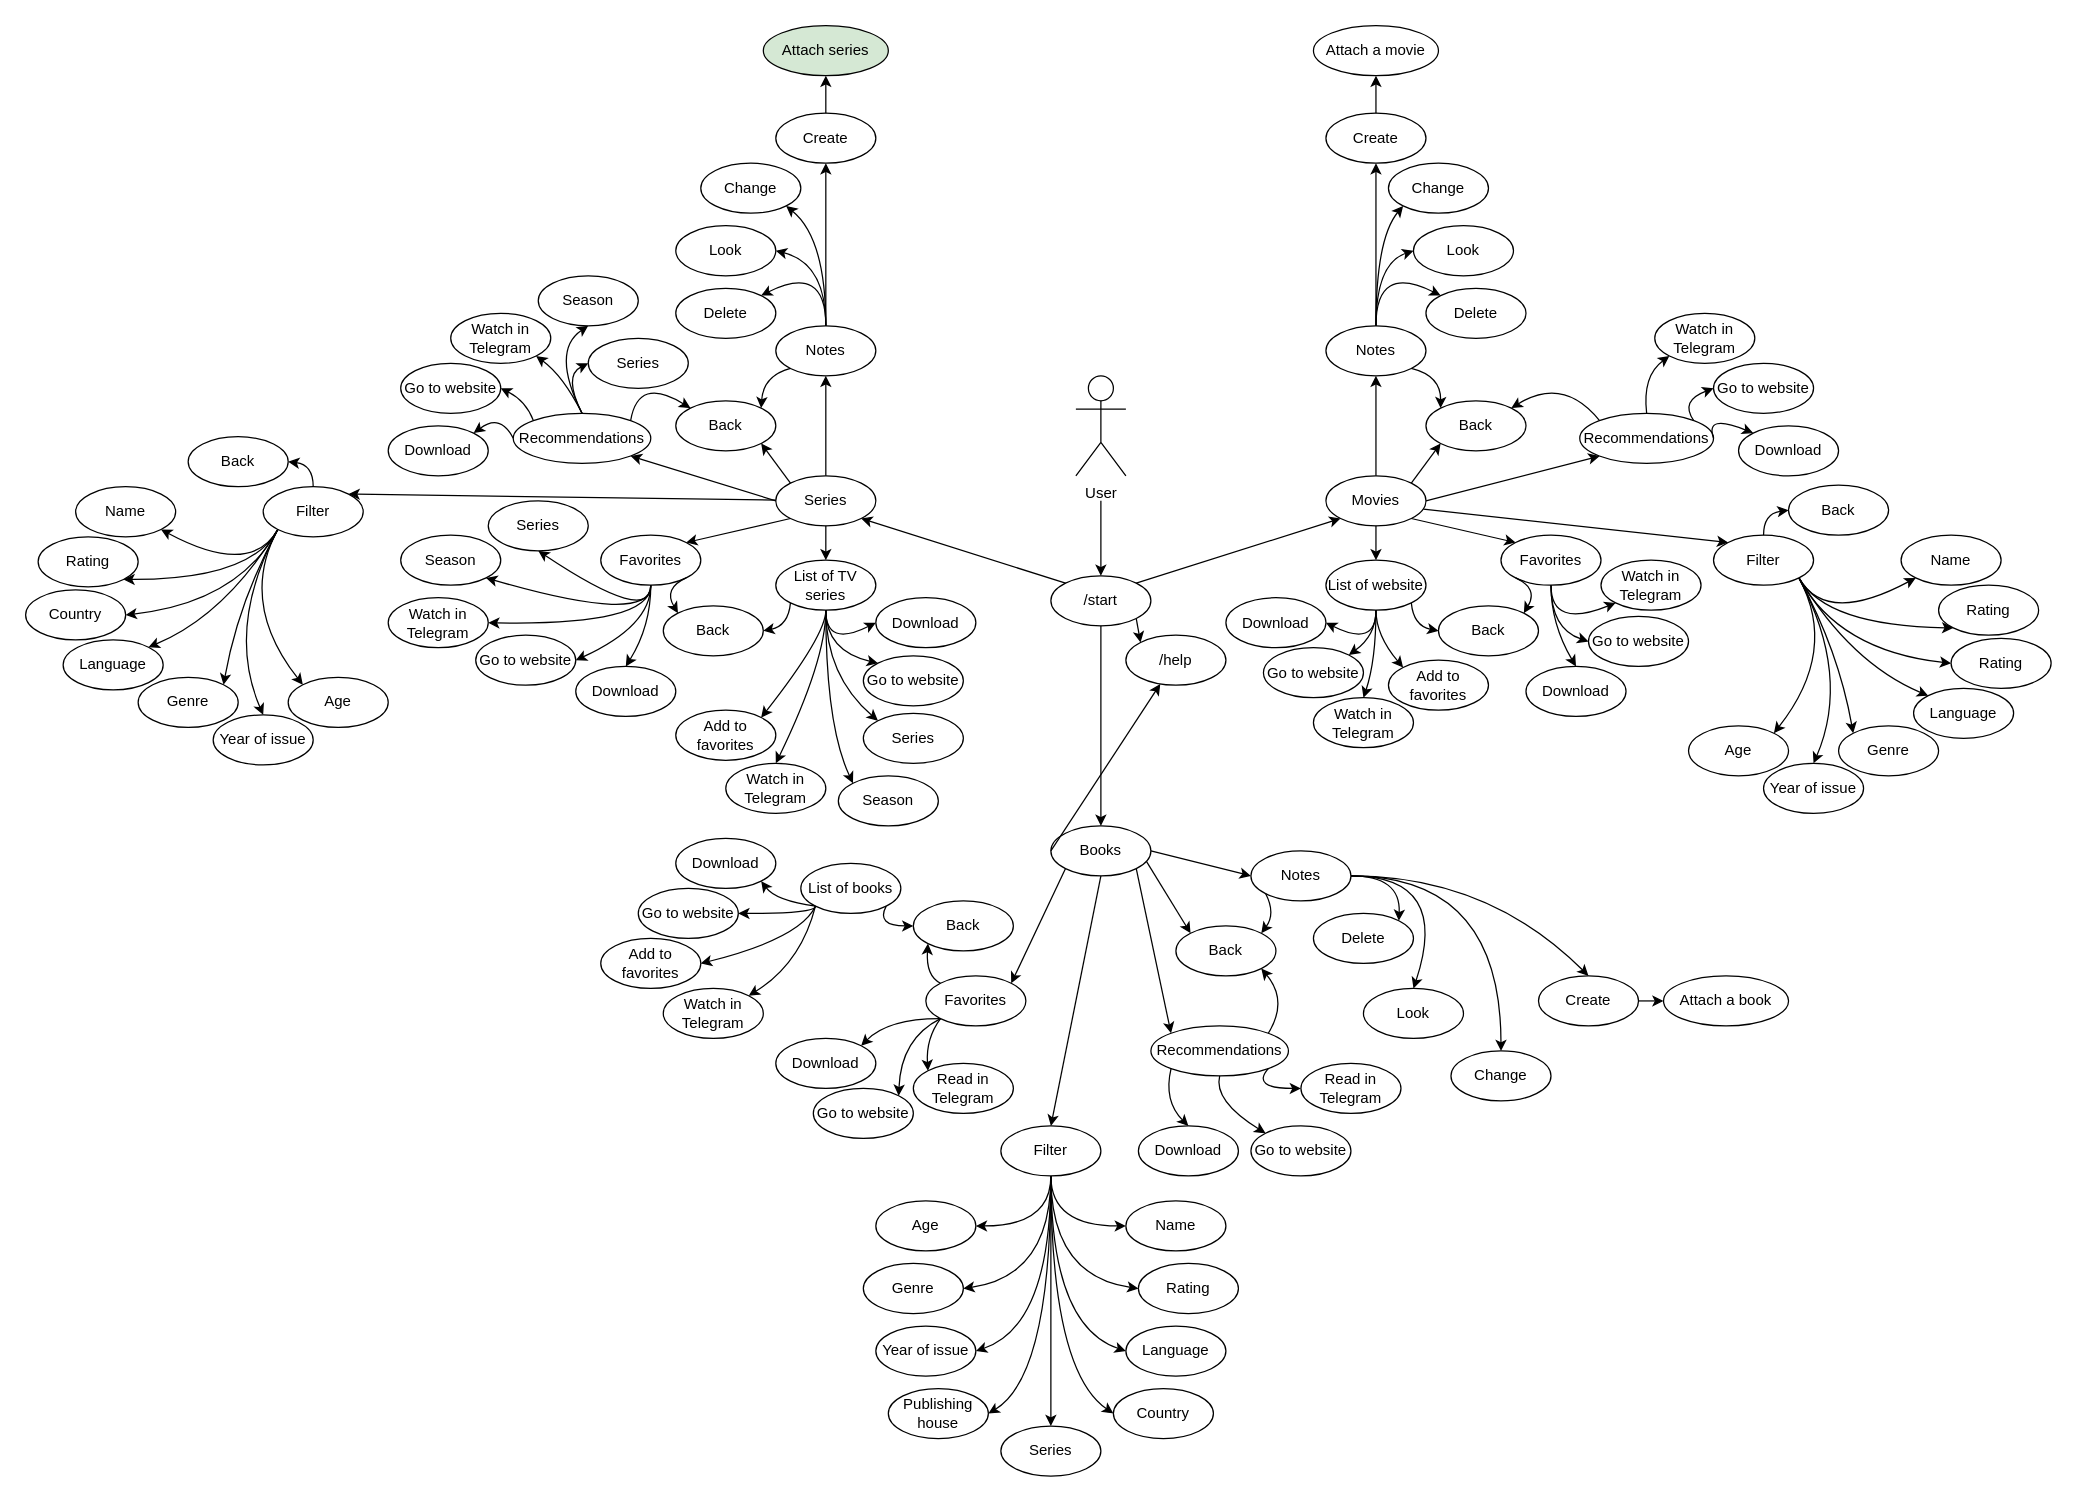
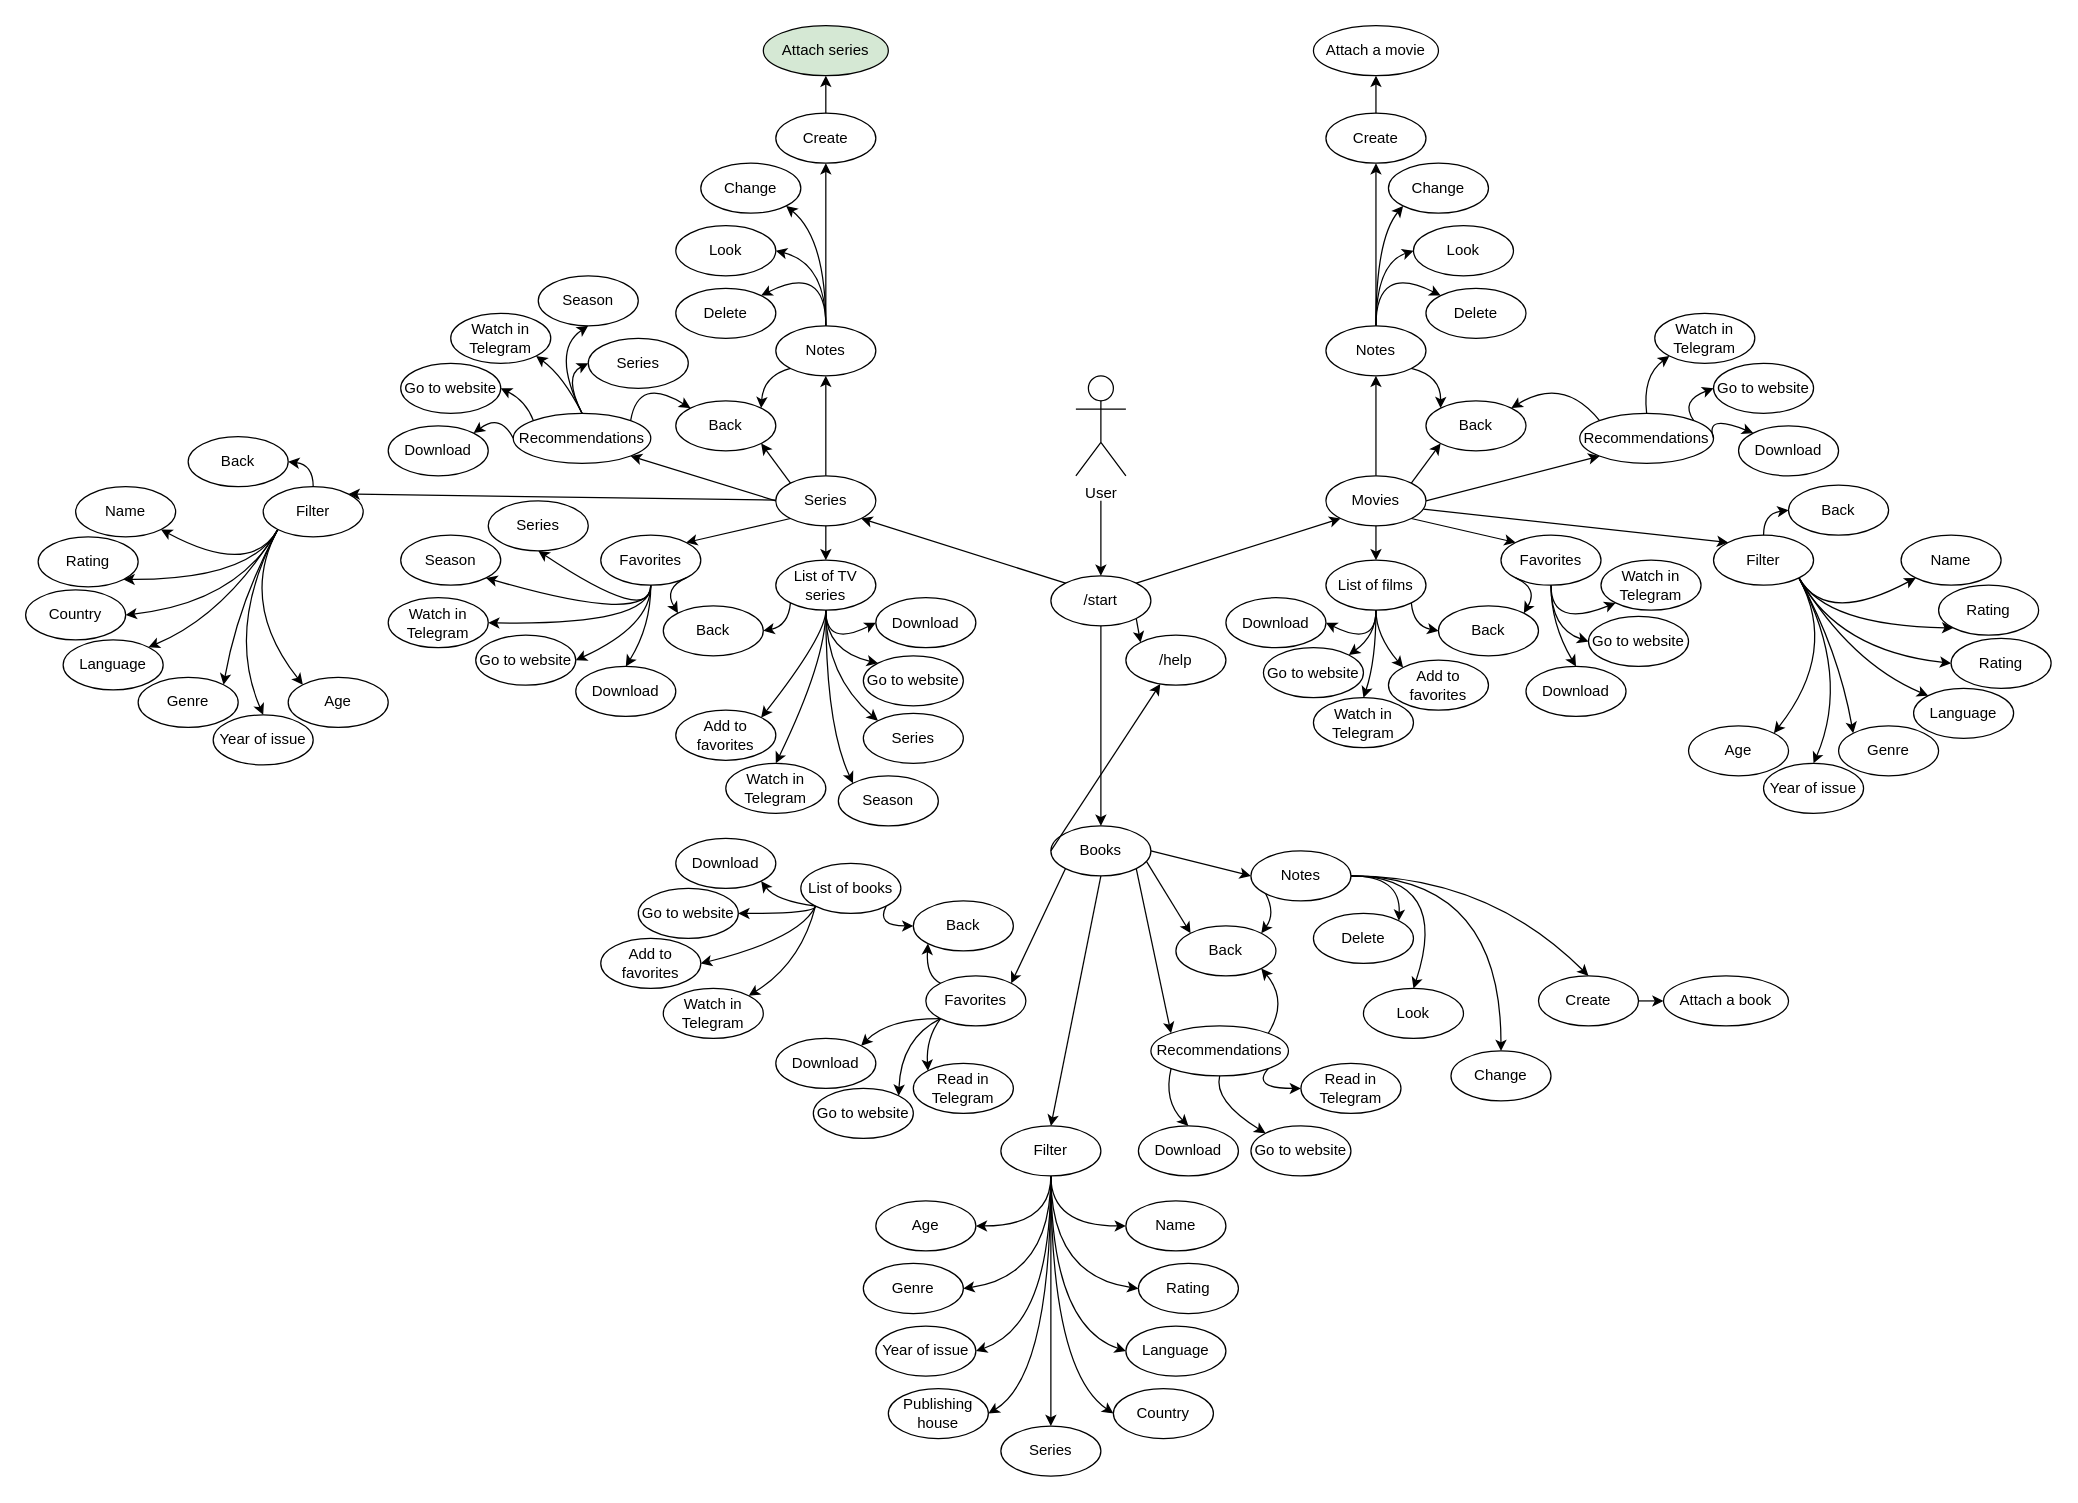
- <mxCell id="35" value="List of website" style="ellipse;whiteSpace=wrap;html=1;" parent="1" vertex="1"><mxGeometry x="1060" y="447.5" width="80" height="40" as="geometry" /></mxCell>
+ <mxCell id="35" value="List of films" style="ellipse;whiteSpace=wrap;html=1;" parent="1" vertex="1"><mxGeometry x="1060" y="447.5" width="80" height="40" as="geometry" /></mxCell>
